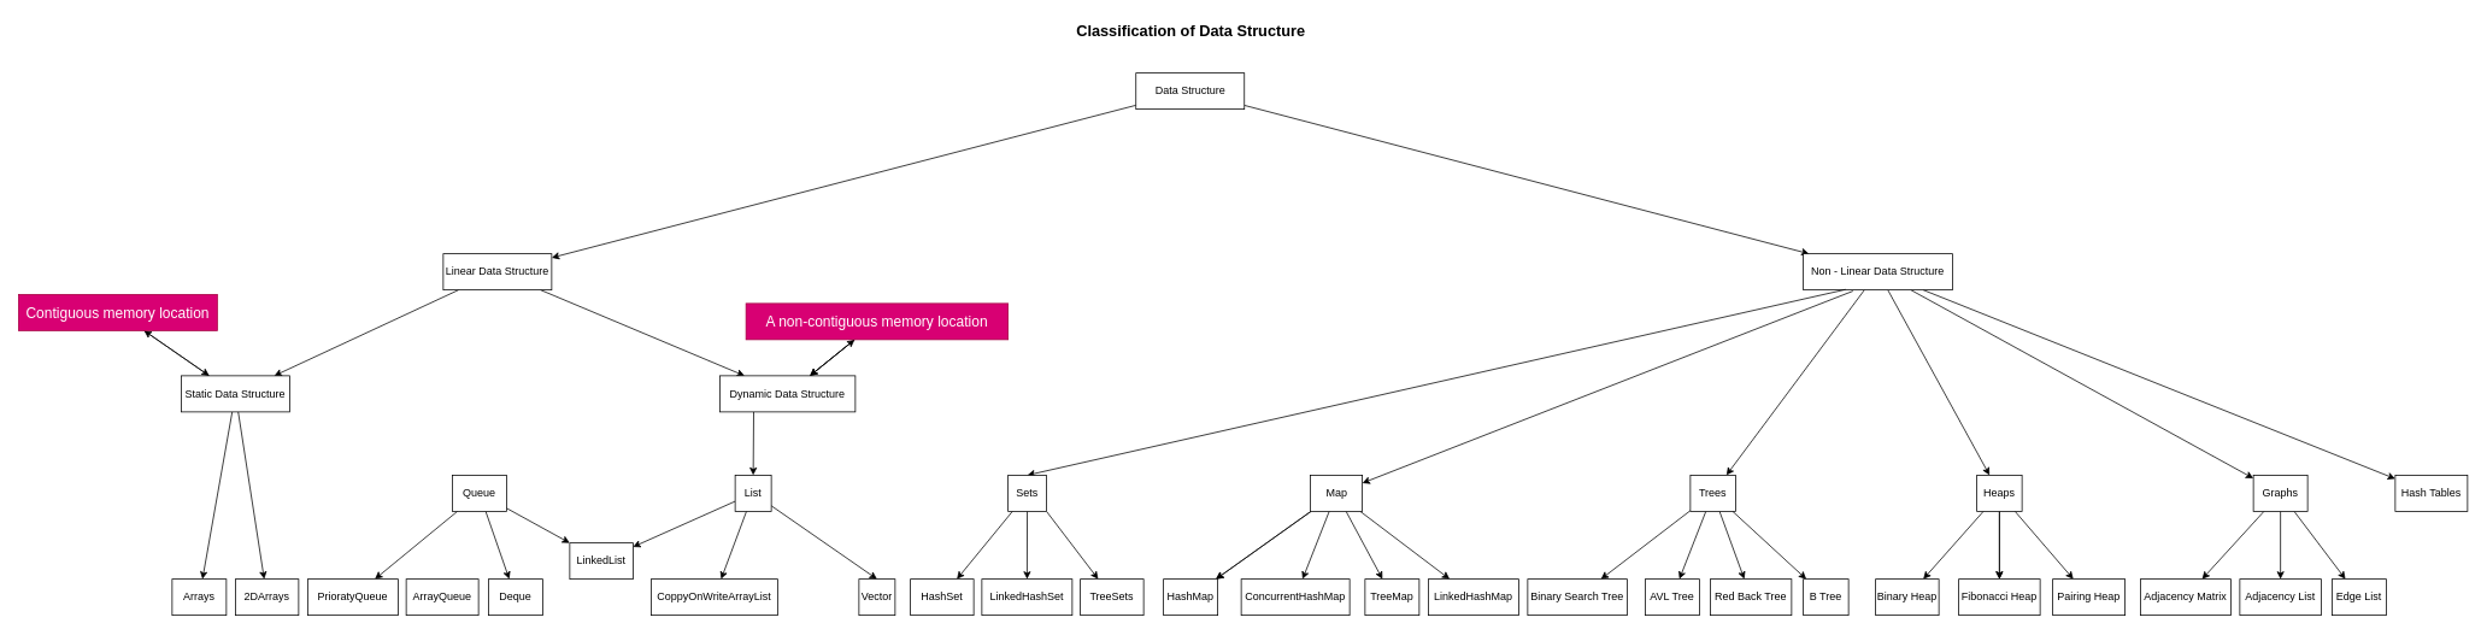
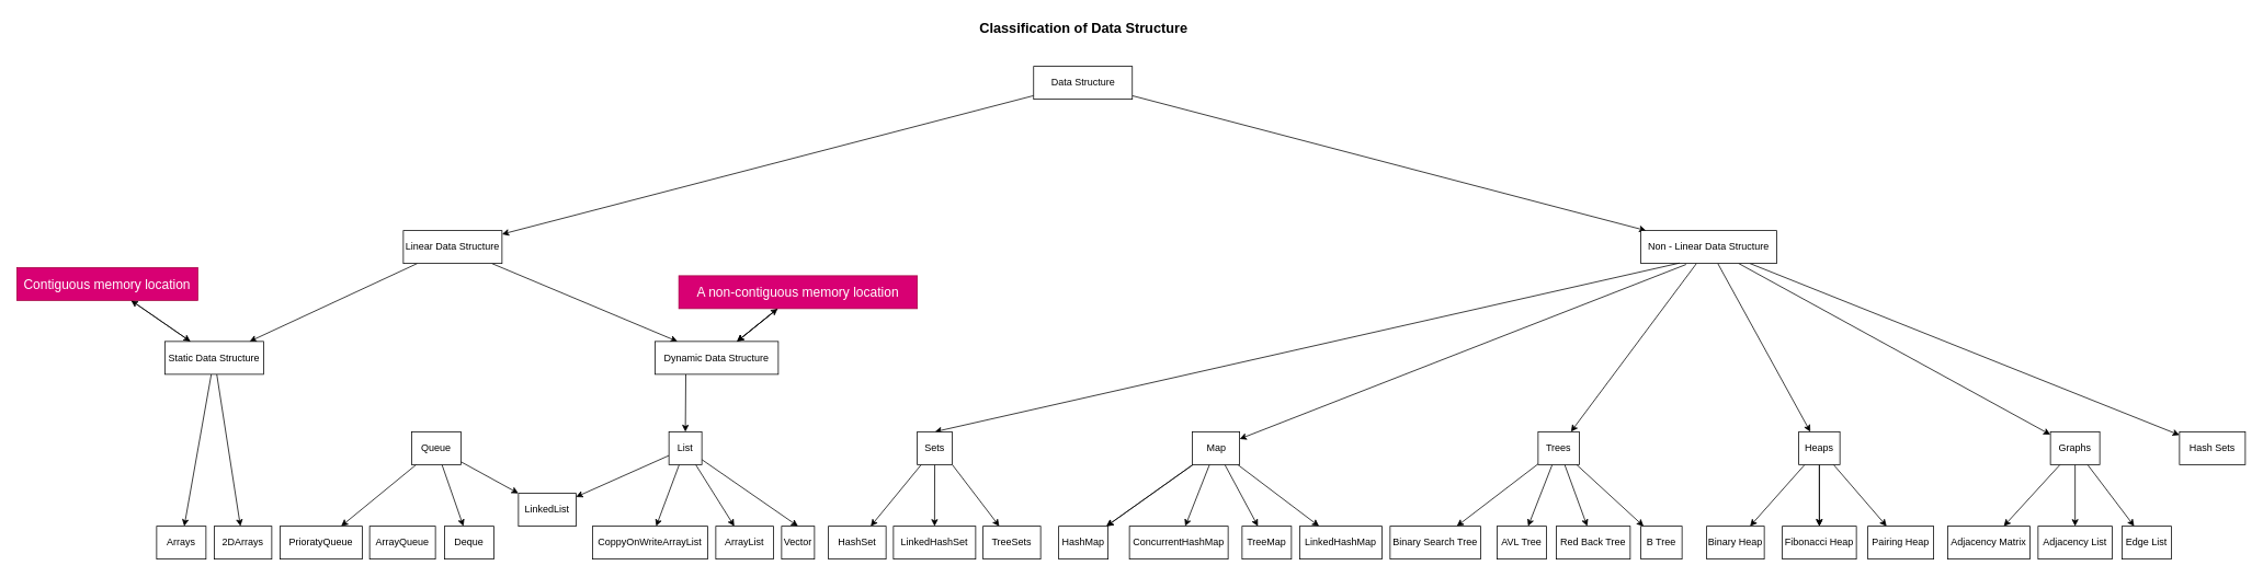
- <mxCell id="64" value="Hash Tables" style="whiteSpace=wrap;html=1;verticalAlign=middle;" parent="1" vertex="1"><mxGeometry x="2650" y="525" width="80" height="40" as="geometry" /></mxCell>
+ <mxCell id="64" value="Hash Sets" style="whiteSpace=wrap;html=1;verticalAlign=middle;" parent="1" vertex="1"><mxGeometry x="2650" y="525" width="80" height="40" as="geometry" /></mxCell>
+ <mxCell id="38" value="" style="edgeStyle=none;html=1;verticalAlign=middle;" parent="1" source="42" target="50" edge="1"><mxGeometry relative="1" as="geometry" /></mxCell>
+ <mxCell id="50" value="ArrayList" style="whiteSpace=wrap;html=1;verticalAlign=middle;" parent="1" vertex="1"><mxGeometry x="870" y="640" width="70" height="40" as="geometry" /></mxCell>
